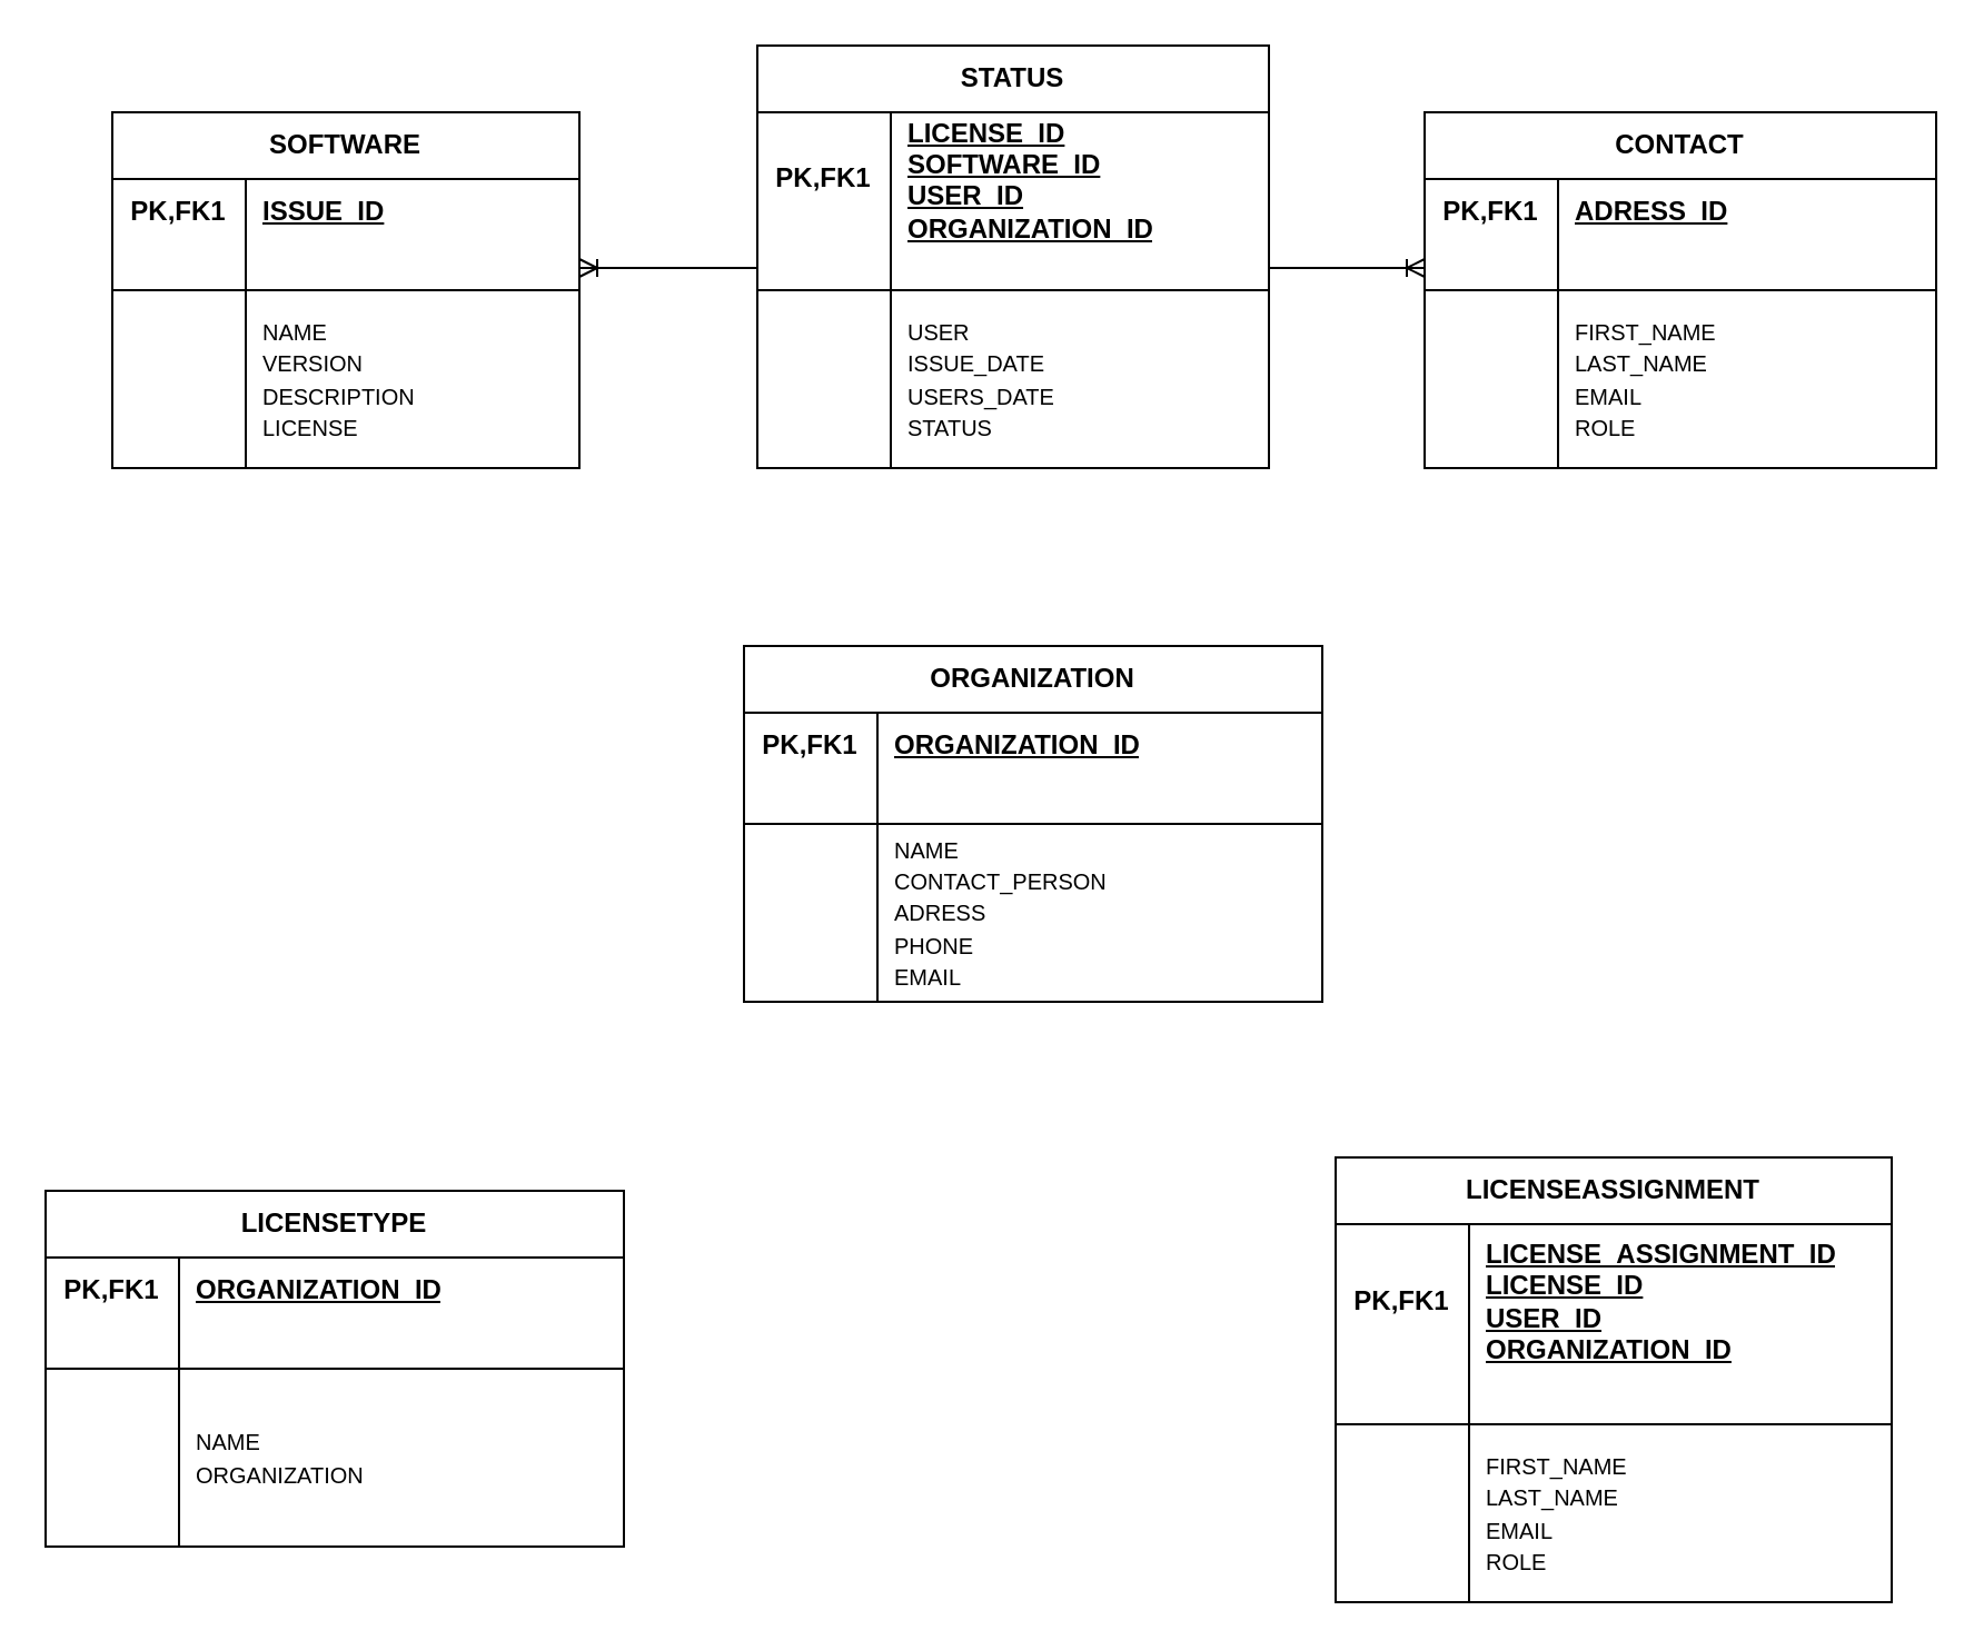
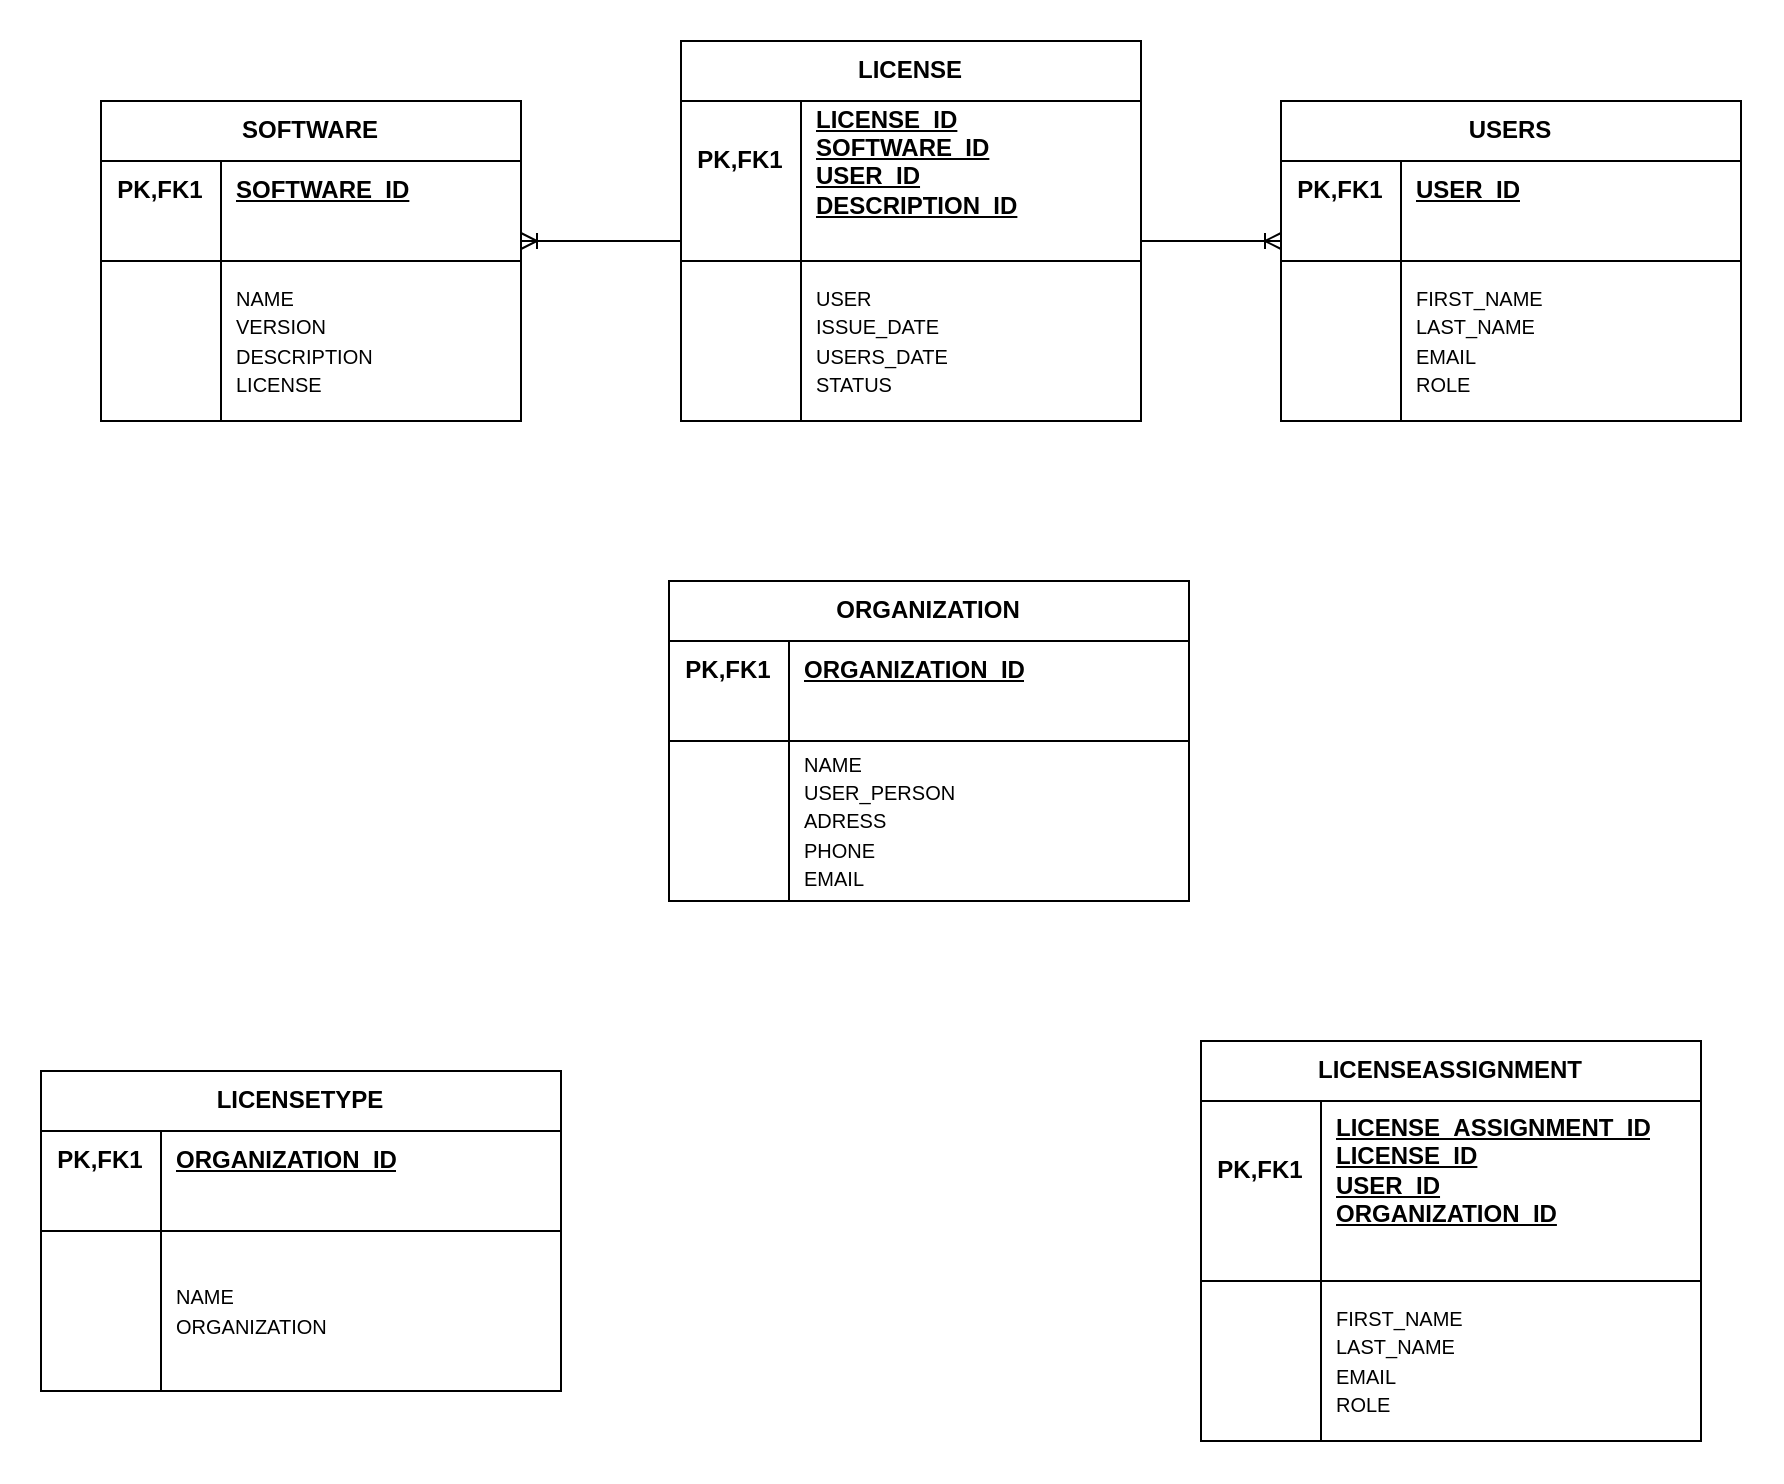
- <mxCell id="12" value="STATUS " style="shape=table;startSize=30;container=1;collapsible=1;childLayout=tableLayout;fixedRows=1;rowLines=0;fontStyle=1;align=center;resizeLast=1;html=1;whiteSpace=wrap;" vertex="1" parent="1"><mxGeometry x="340" y="20" width="230" height="190" as="geometry" /></mxCell>
+ <mxCell id="12" value="LICENSE " style="shape=table;startSize=30;container=1;collapsible=1;childLayout=tableLayout;fixedRows=1;rowLines=0;fontStyle=1;align=center;resizeLast=1;html=1;whiteSpace=wrap;" vertex="1" parent="1"><mxGeometry x="340" y="20" width="230" height="190" as="geometry" /></mxCell>
- <mxCell id="22" value="CONTACT " style="shape=table;startSize=30;container=1;collapsible=1;childLayout=tableLayout;fixedRows=1;rowLines=0;fontStyle=1;align=center;resizeLast=1;html=1;whiteSpace=wrap;" vertex="1" parent="1"><mxGeometry x="640" y="50" width="230" height="160" as="geometry" /></mxCell>
+ <mxCell id="22" value="USERS " style="shape=table;startSize=30;container=1;collapsible=1;childLayout=tableLayout;fixedRows=1;rowLines=0;fontStyle=1;align=center;resizeLast=1;html=1;whiteSpace=wrap;" vertex="1" parent="1"><mxGeometry x="640" y="50" width="230" height="160" as="geometry" /></mxCell>
- <mxCell id="15" value="LICENSE_ID &lt;br&gt;SOFTWARE_ID&lt;br&gt;USER_ID&lt;br&gt;ORGANIZATION_ID " style="shape=partialRectangle;connectable=0;fillColor=none;top=0;left=0;bottom=0;right=0;align=left;spacingLeft=6;fontStyle=5;overflow=hidden;html=1;whiteSpace=wrap;" vertex="1" parent="13"><mxGeometry x="60" width="170" height="60" as="geometry"><mxRectangle width="170" height="60" as="alternateBounds" /></mxGeometry></mxCell>
+ <mxCell id="15" value="LICENSE_ID &lt;br&gt;SOFTWARE_ID&lt;br&gt;USER_ID&lt;br&gt;DESCRIPTION_ID " style="shape=partialRectangle;connectable=0;fillColor=none;top=0;left=0;bottom=0;right=0;align=left;spacingLeft=6;fontStyle=5;overflow=hidden;html=1;whiteSpace=wrap;" vertex="1" parent="13"><mxGeometry x="60" width="170" height="60" as="geometry"><mxRectangle width="170" height="60" as="alternateBounds" /></mxGeometry></mxCell>
- <mxCell id="5" value="ISSUE_ID" style="shape=partialRectangle;connectable=0;fillColor=none;top=0;left=0;bottom=0;right=0;align=left;spacingLeft=6;fontStyle=5;overflow=hidden;html=1;whiteSpace=wrap;" vertex="1" parent="3"><mxGeometry x="60" width="150" height="30" as="geometry"><mxRectangle width="150" height="30" as="alternateBounds" /></mxGeometry></mxCell>
+ <mxCell id="5" value="SOFTWARE_ID" style="shape=partialRectangle;connectable=0;fillColor=none;top=0;left=0;bottom=0;right=0;align=left;spacingLeft=6;fontStyle=5;overflow=hidden;html=1;whiteSpace=wrap;" vertex="1" parent="3"><mxGeometry x="60" width="150" height="30" as="geometry"><mxRectangle width="150" height="30" as="alternateBounds" /></mxGeometry></mxCell>
- <mxCell id="25" value="ADRESS_ID " style="shape=partialRectangle;connectable=0;fillColor=none;top=0;left=0;bottom=0;right=0;align=left;spacingLeft=6;fontStyle=5;overflow=hidden;html=1;whiteSpace=wrap;" vertex="1" parent="23"><mxGeometry x="60" width="170" height="30" as="geometry"><mxRectangle width="170" height="30" as="alternateBounds" /></mxGeometry></mxCell>
+ <mxCell id="25" value="USER_ID " style="shape=partialRectangle;connectable=0;fillColor=none;top=0;left=0;bottom=0;right=0;align=left;spacingLeft=6;fontStyle=5;overflow=hidden;html=1;whiteSpace=wrap;" vertex="1" parent="23"><mxGeometry x="60" width="170" height="30" as="geometry"><mxRectangle width="170" height="30" as="alternateBounds" /></mxGeometry></mxCell>
- <mxCell id="41" value="&lt;font style=&quot;font-size: 10px;&quot;&gt;NAME&lt;br&gt;CONTACT_PERSON&lt;br&gt;ADRESS&lt;br&gt;PHONE&lt;br&gt;EMAIL&lt;br&gt;&lt;/font&gt;" style="shape=partialRectangle;connectable=0;fillColor=none;top=0;left=0;bottom=0;right=0;align=left;spacingLeft=6;overflow=hidden;html=1;whiteSpace=wrap;" vertex="1" parent="39"><mxGeometry x="60" width="200" height="80" as="geometry"><mxRectangle width="200" height="80" as="alternateBounds" /></mxGeometry></mxCell>
+ <mxCell id="41" value="&lt;font style=&quot;font-size: 10px;&quot;&gt;NAME&lt;br&gt;USER_PERSON&lt;br&gt;ADRESS&lt;br&gt;PHONE&lt;br&gt;EMAIL&lt;br&gt;&lt;/font&gt;" style="shape=partialRectangle;connectable=0;fillColor=none;top=0;left=0;bottom=0;right=0;align=left;spacingLeft=6;overflow=hidden;html=1;whiteSpace=wrap;" vertex="1" parent="39"><mxGeometry x="60" width="200" height="80" as="geometry"><mxRectangle width="200" height="80" as="alternateBounds" /></mxGeometry></mxCell>
